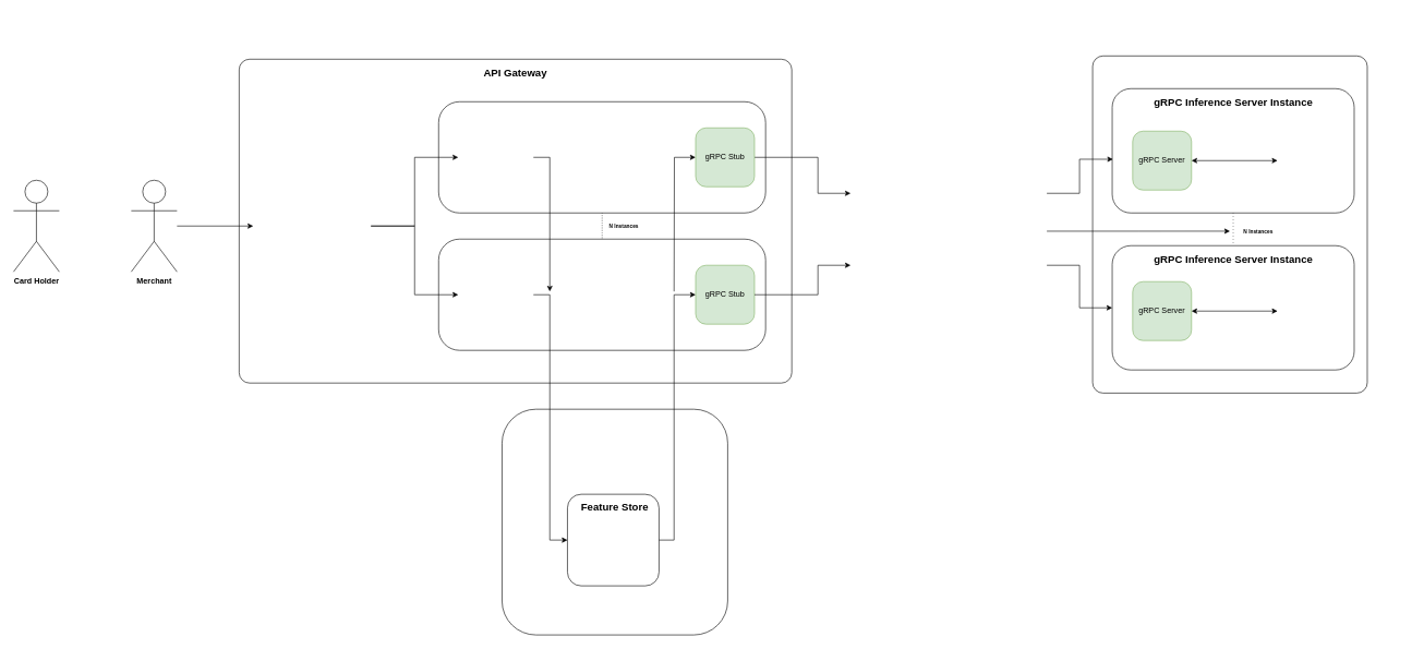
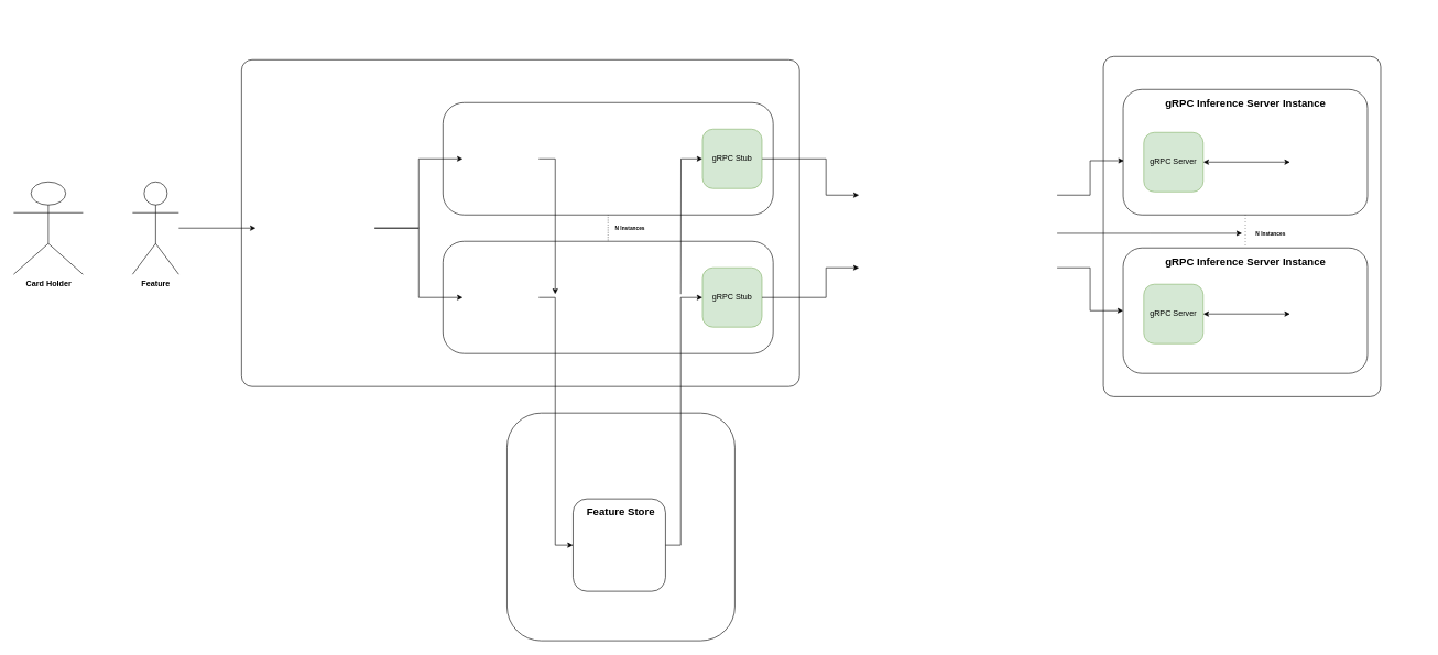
- <mxCell id="9" value="&lt;font style=&quot;font-size: 16px;&quot;&gt;API Gateway&lt;/font&gt;" style="text;html=1;align=center;verticalAlign=middle;whiteSpace=wrap;rounded=0;fontStyle=1" parent="1" vertex="1"><mxGeometry x="735" y="90" width="105" height="40" as="geometry" /></mxCell>
- <mxCell id="10" value="Card Holder" style="shape=umlActor;verticalLabelPosition=bottom;verticalAlign=top;html=1;outlineConnect=0;fontStyle=1" parent="1" vertex="1"><mxGeometry x="20" y="275" width="70" height="140" as="geometry" /></mxCell>
+ <mxCell id="10" value="Card Holder" style="shape=umlActor;verticalLabelPosition=bottom;verticalAlign=top;html=1;outlineConnect=0;fontStyle=1" parent="1" vertex="1"><mxGeometry x="20" y="275" width="105" height="140" as="geometry" /></mxCell>
- <mxCell id="12" value="Merchant" style="shape=umlActor;verticalLabelPosition=bottom;verticalAlign=top;html=1;outlineConnect=0;fontStyle=1" parent="1" vertex="1"><mxGeometry x="200" y="275" width="70" height="140" as="geometry" /></mxCell>
+ <mxCell id="12" value="Feature" style="shape=umlActor;verticalLabelPosition=bottom;verticalAlign=top;html=1;outlineConnect=0;fontStyle=1" parent="1" vertex="1"><mxGeometry x="200" y="275" width="70" height="140" as="geometry" /></mxCell>
